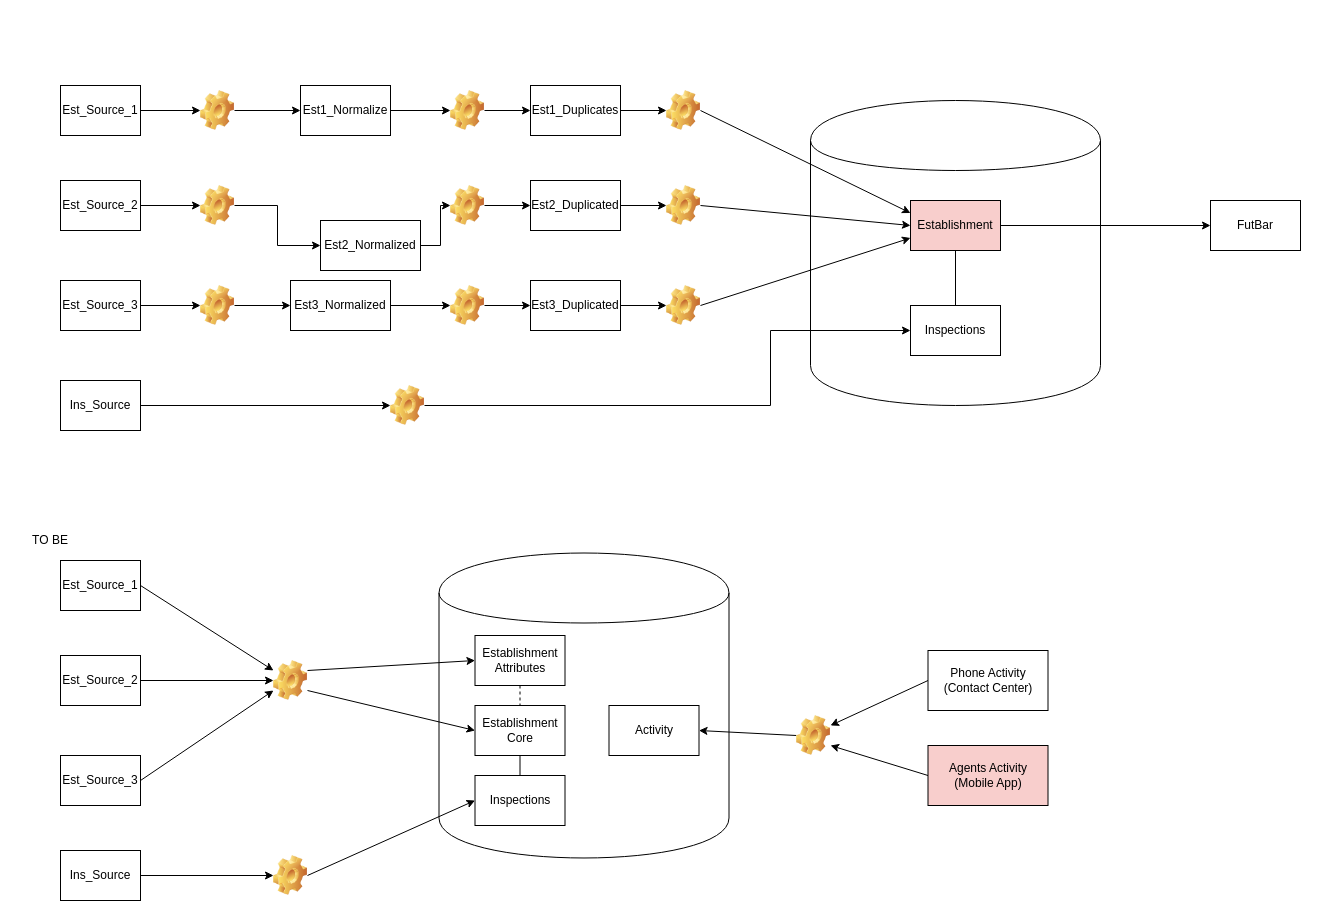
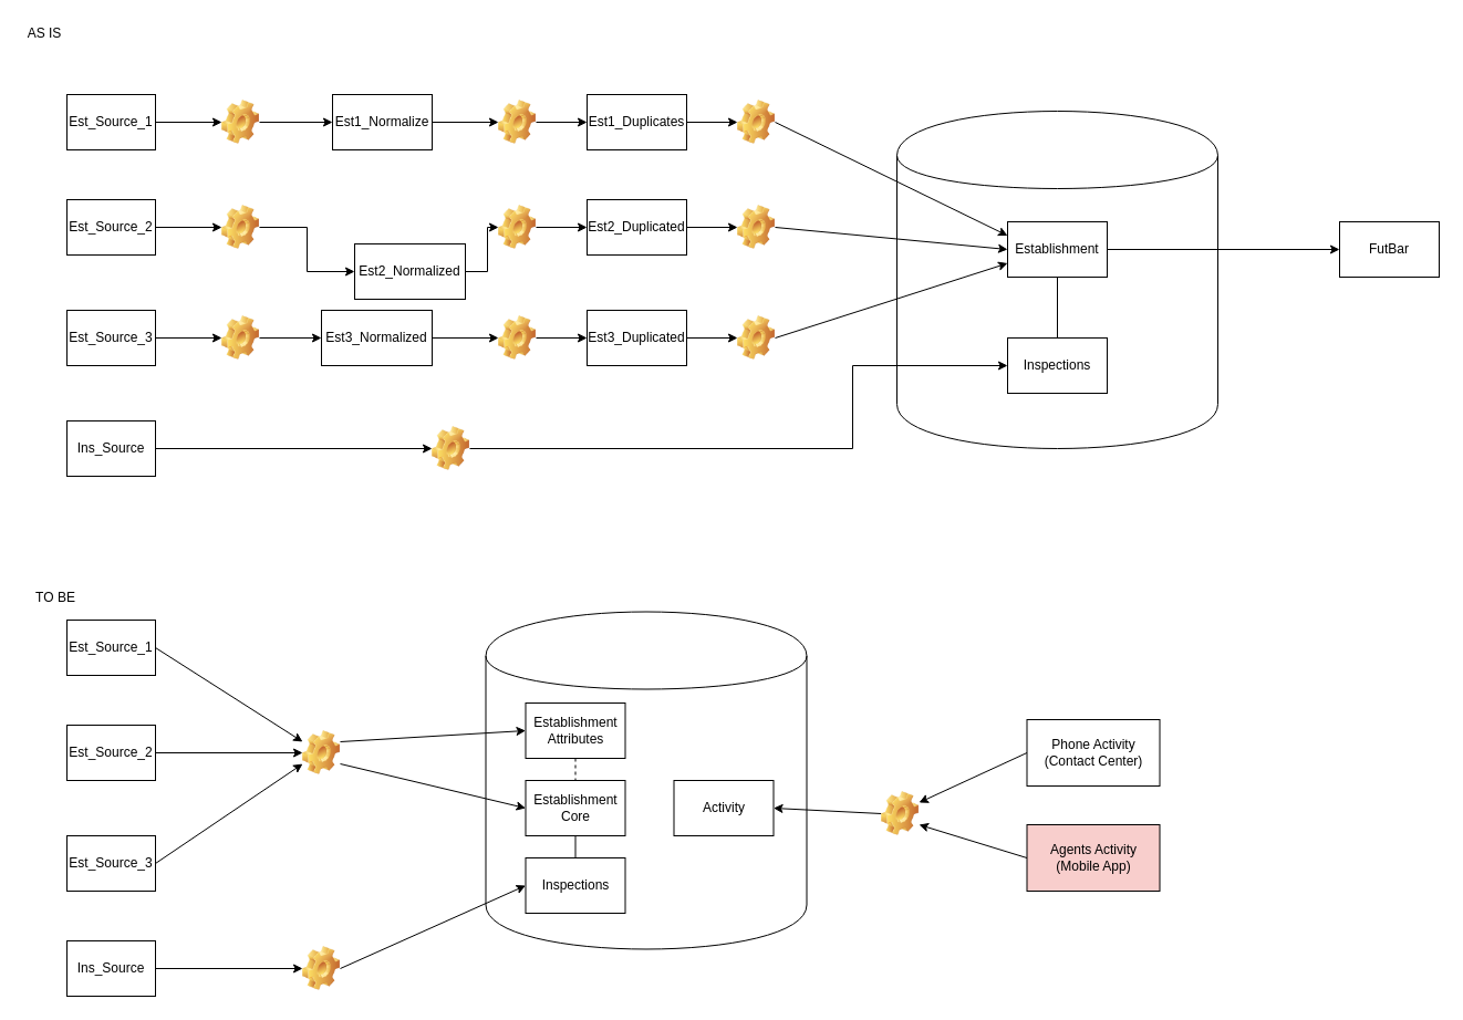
+ <mxCell id="48" value="AS IS" style="text;html=1;strokeColor=none;fillColor=none;align=center;verticalAlign=middle;whiteSpace=wrap;rounded=0;" vertex="1" parent="1"><mxGeometry x="20" y="20" width="40" height="20" as="geometry" /></mxCell>
- <mxCell id="18" value="Establishment" style="rounded=0;whiteSpace=wrap;html=1;fillColor=#f8cecc;" parent="1" vertex="1"><mxGeometry x="910" y="200" width="90" height="50" as="geometry" /></mxCell>
+ <mxCell id="18" value="Establishment" style="rounded=0;whiteSpace=wrap;html=1;" parent="1" vertex="1"><mxGeometry x="910" y="200" width="90" height="50" as="geometry" /></mxCell>
